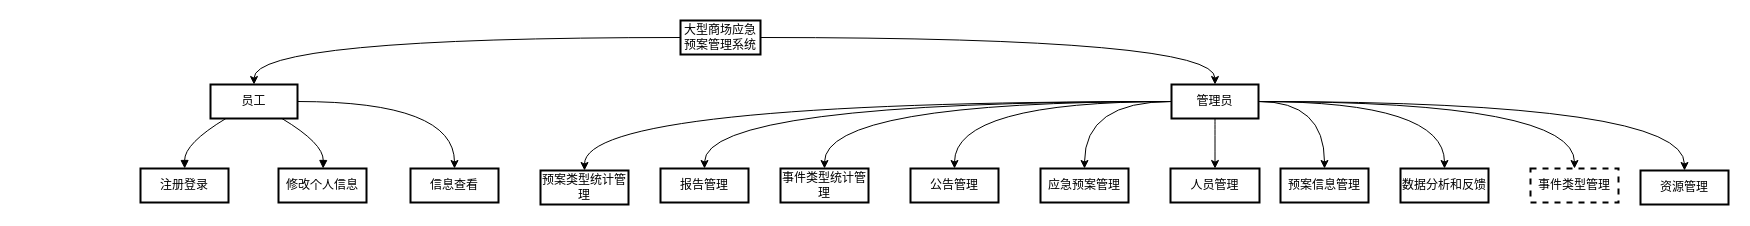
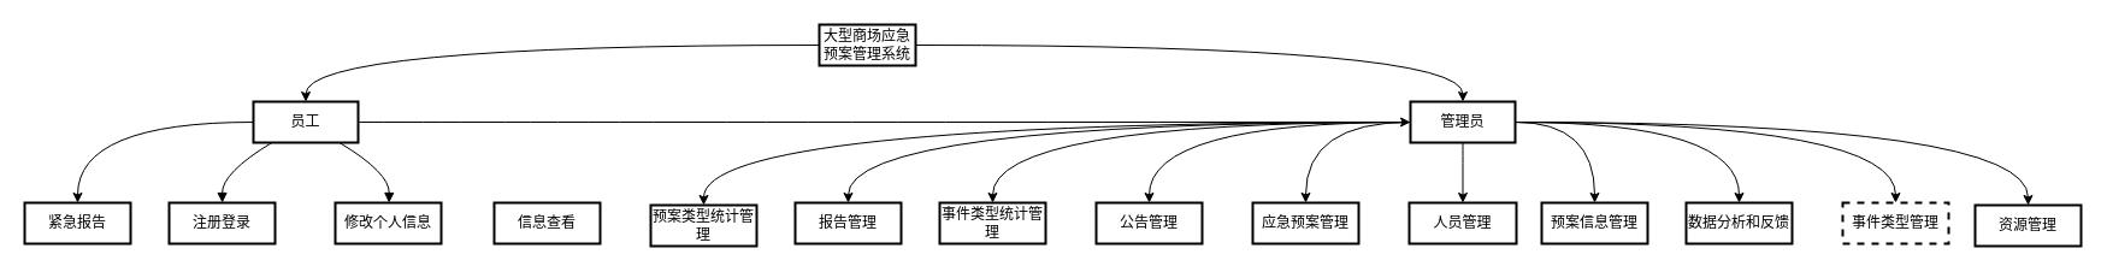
+ <mxCell id="6" style="edgeStyle=orthogonalEdgeStyle;orthogonalLoop=1;jettySize=auto;html=1;curved=1;" edge="1" parent="1" source="7" target="25"><mxGeometry relative="1" as="geometry" /></mxCell>
- <mxCell id="5" style="edgeStyle=orthogonalEdgeStyle;orthogonalLoop=1;jettySize=auto;html=1;entryX=0.5;entryY=0;entryDx=0;entryDy=0;curved=1;" edge="1" parent="1" source="7" target="26"><mxGeometry relative="1" as="geometry" /></mxCell>
+ <mxCell id="5" style="edgeStyle=orthogonalEdgeStyle;orthogonalLoop=1;jettySize=auto;html=1;curved=1;" edge="1" parent="1" source="7" target="18"><mxGeometry relative="1" as="geometry" /></mxCell>
+ <mxCell id="25" value="紧急报告" style="whiteSpace=wrap;strokeWidth=2;" vertex="1" parent="1"><mxGeometry x="20" y="168" width="88" height="34" as="geometry" /></mxCell>
